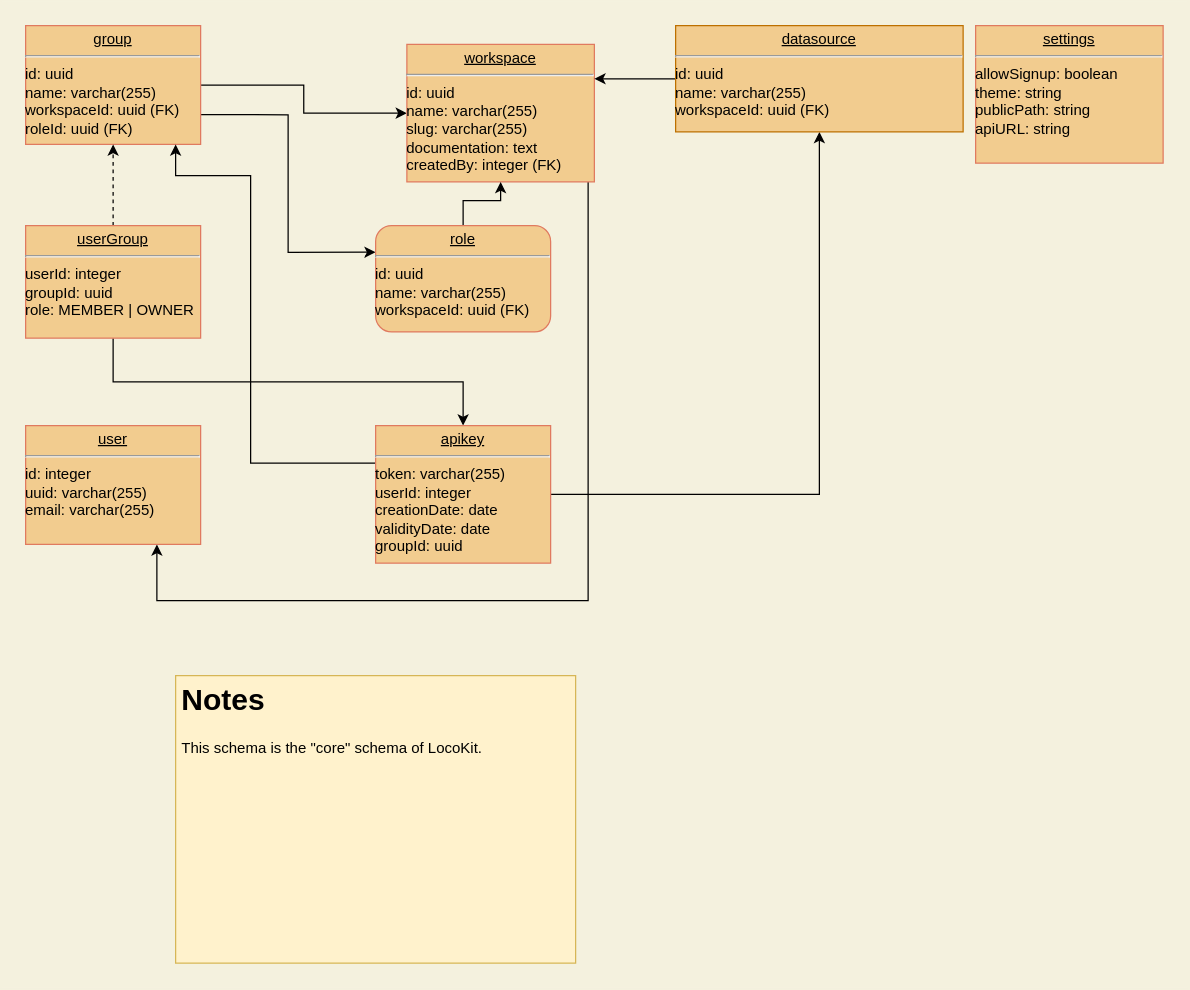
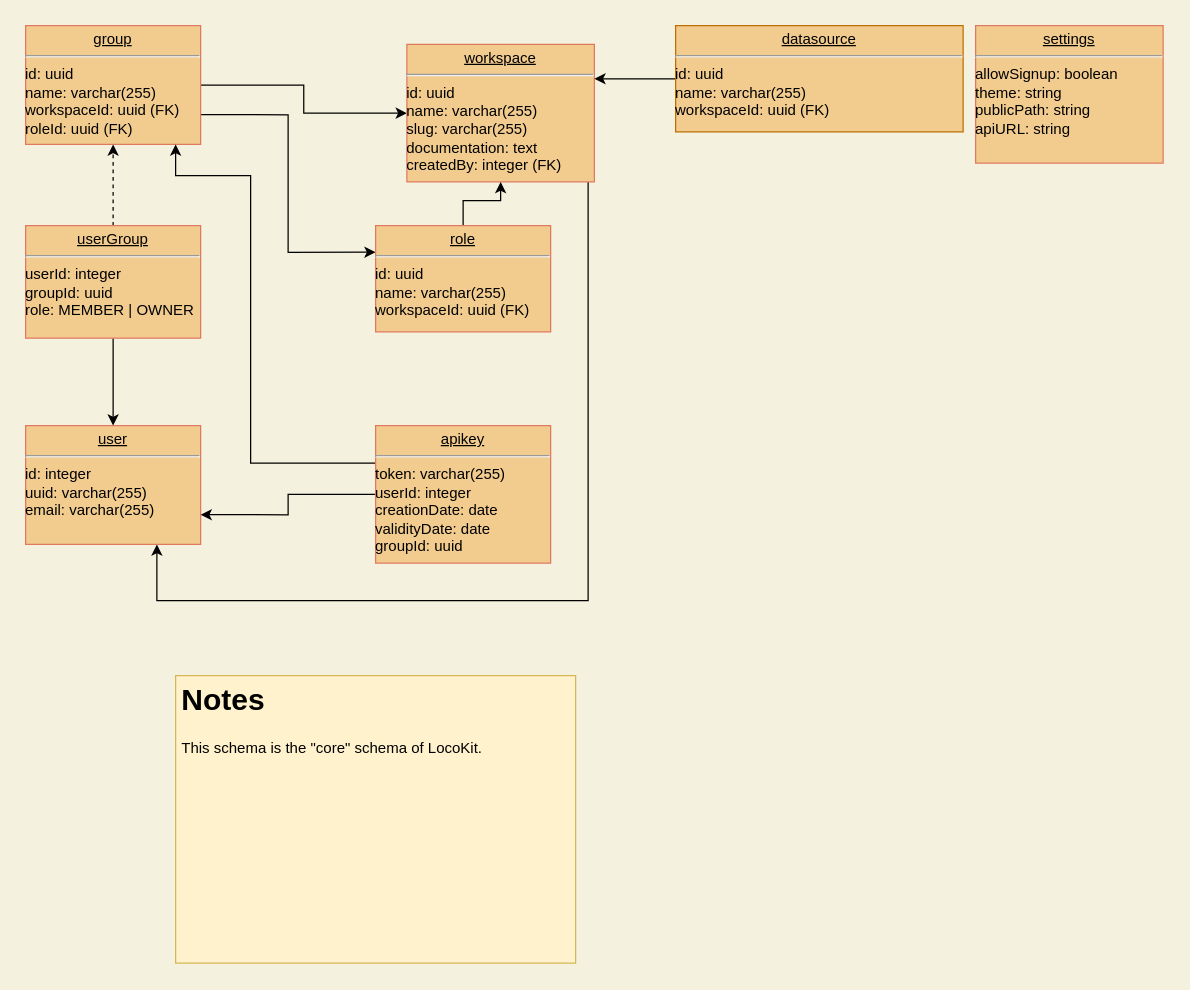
- <mxCell id="8" value="&lt;p style=&quot;margin: 0px ; margin-top: 4px ; text-align: center ; text-decoration: underline&quot;&gt;role&lt;/p&gt;&lt;hr&gt;&lt;div&gt;id: uuid&lt;/div&gt;&lt;div&gt;name: varchar(255)&lt;/div&gt;&lt;div&gt;workspaceId: uuid (FK)&lt;/div&gt;&lt;div&gt;&lt;br&gt;&lt;/div&gt;" style="verticalAlign=top;align=left;overflow=fill;fontSize=12;fontFamily=Helvetica;html=1;shadow=0;comic=0;labelBackgroundColor=none;strokeWidth=1;fillColor=#F2CC8F;strokeColor=#E07A5F;fontColor=#000000;rounded=1;" parent="1" vertex="1"><mxGeometry x="300" y="180" width="140" height="85" as="geometry" /></mxCell>
+ <mxCell id="8" value="&lt;p style=&quot;margin: 0px ; margin-top: 4px ; text-align: center ; text-decoration: underline&quot;&gt;role&lt;/p&gt;&lt;hr&gt;&lt;div&gt;id: uuid&lt;/div&gt;&lt;div&gt;name: varchar(255)&lt;/div&gt;&lt;div&gt;workspaceId: uuid (FK)&lt;/div&gt;&lt;div&gt;&lt;br&gt;&lt;/div&gt;" style="verticalAlign=top;align=left;overflow=fill;fontSize=12;fontFamily=Helvetica;html=1;rounded=0;shadow=0;comic=0;labelBackgroundColor=none;strokeWidth=1;fillColor=#F2CC8F;strokeColor=#E07A5F;fontColor=#000000;" parent="1" vertex="1"><mxGeometry x="300" y="180" width="140" height="85" as="geometry" /></mxCell>
- <mxCell id="11" style="edgeStyle=orthogonalEdgeStyle;rounded=0;orthogonalLoop=1;jettySize=auto;html=1;exitX=0.5;exitY=1;exitDx=0;exitDy=0;fontColor=#000000;startArrow=none;startFill=0;endArrow=classic;endFill=1;" edge="1" parent="1" source="12" target="16"><mxGeometry relative="1" as="geometry" /></mxCell>
+ <mxCell id="11" style="edgeStyle=orthogonalEdgeStyle;rounded=0;orthogonalLoop=1;jettySize=auto;html=1;exitX=0.5;exitY=1;exitDx=0;exitDy=0;fontColor=#000000;startArrow=none;startFill=0;endArrow=classic;endFill=1;" edge="1" parent="1" source="12" target="9"><mxGeometry relative="1" as="geometry" /></mxCell>
- <mxCell id="14" style="edgeStyle=orthogonalEdgeStyle;rounded=0;orthogonalLoop=1;jettySize=auto;html=1;fontColor=#000000;startArrow=none;startFill=0;endArrow=classic;endFill=1;" edge="1" parent="1" source="16" target="19"><mxGeometry relative="1" as="geometry" /></mxCell>
+ <mxCell id="14" style="edgeStyle=orthogonalEdgeStyle;rounded=0;orthogonalLoop=1;jettySize=auto;html=1;entryX=1;entryY=0.75;entryDx=0;entryDy=0;fontColor=#000000;startArrow=none;startFill=0;endArrow=classic;endFill=1;" edge="1" parent="1" source="16" target="9"><mxGeometry relative="1" as="geometry" /></mxCell>
